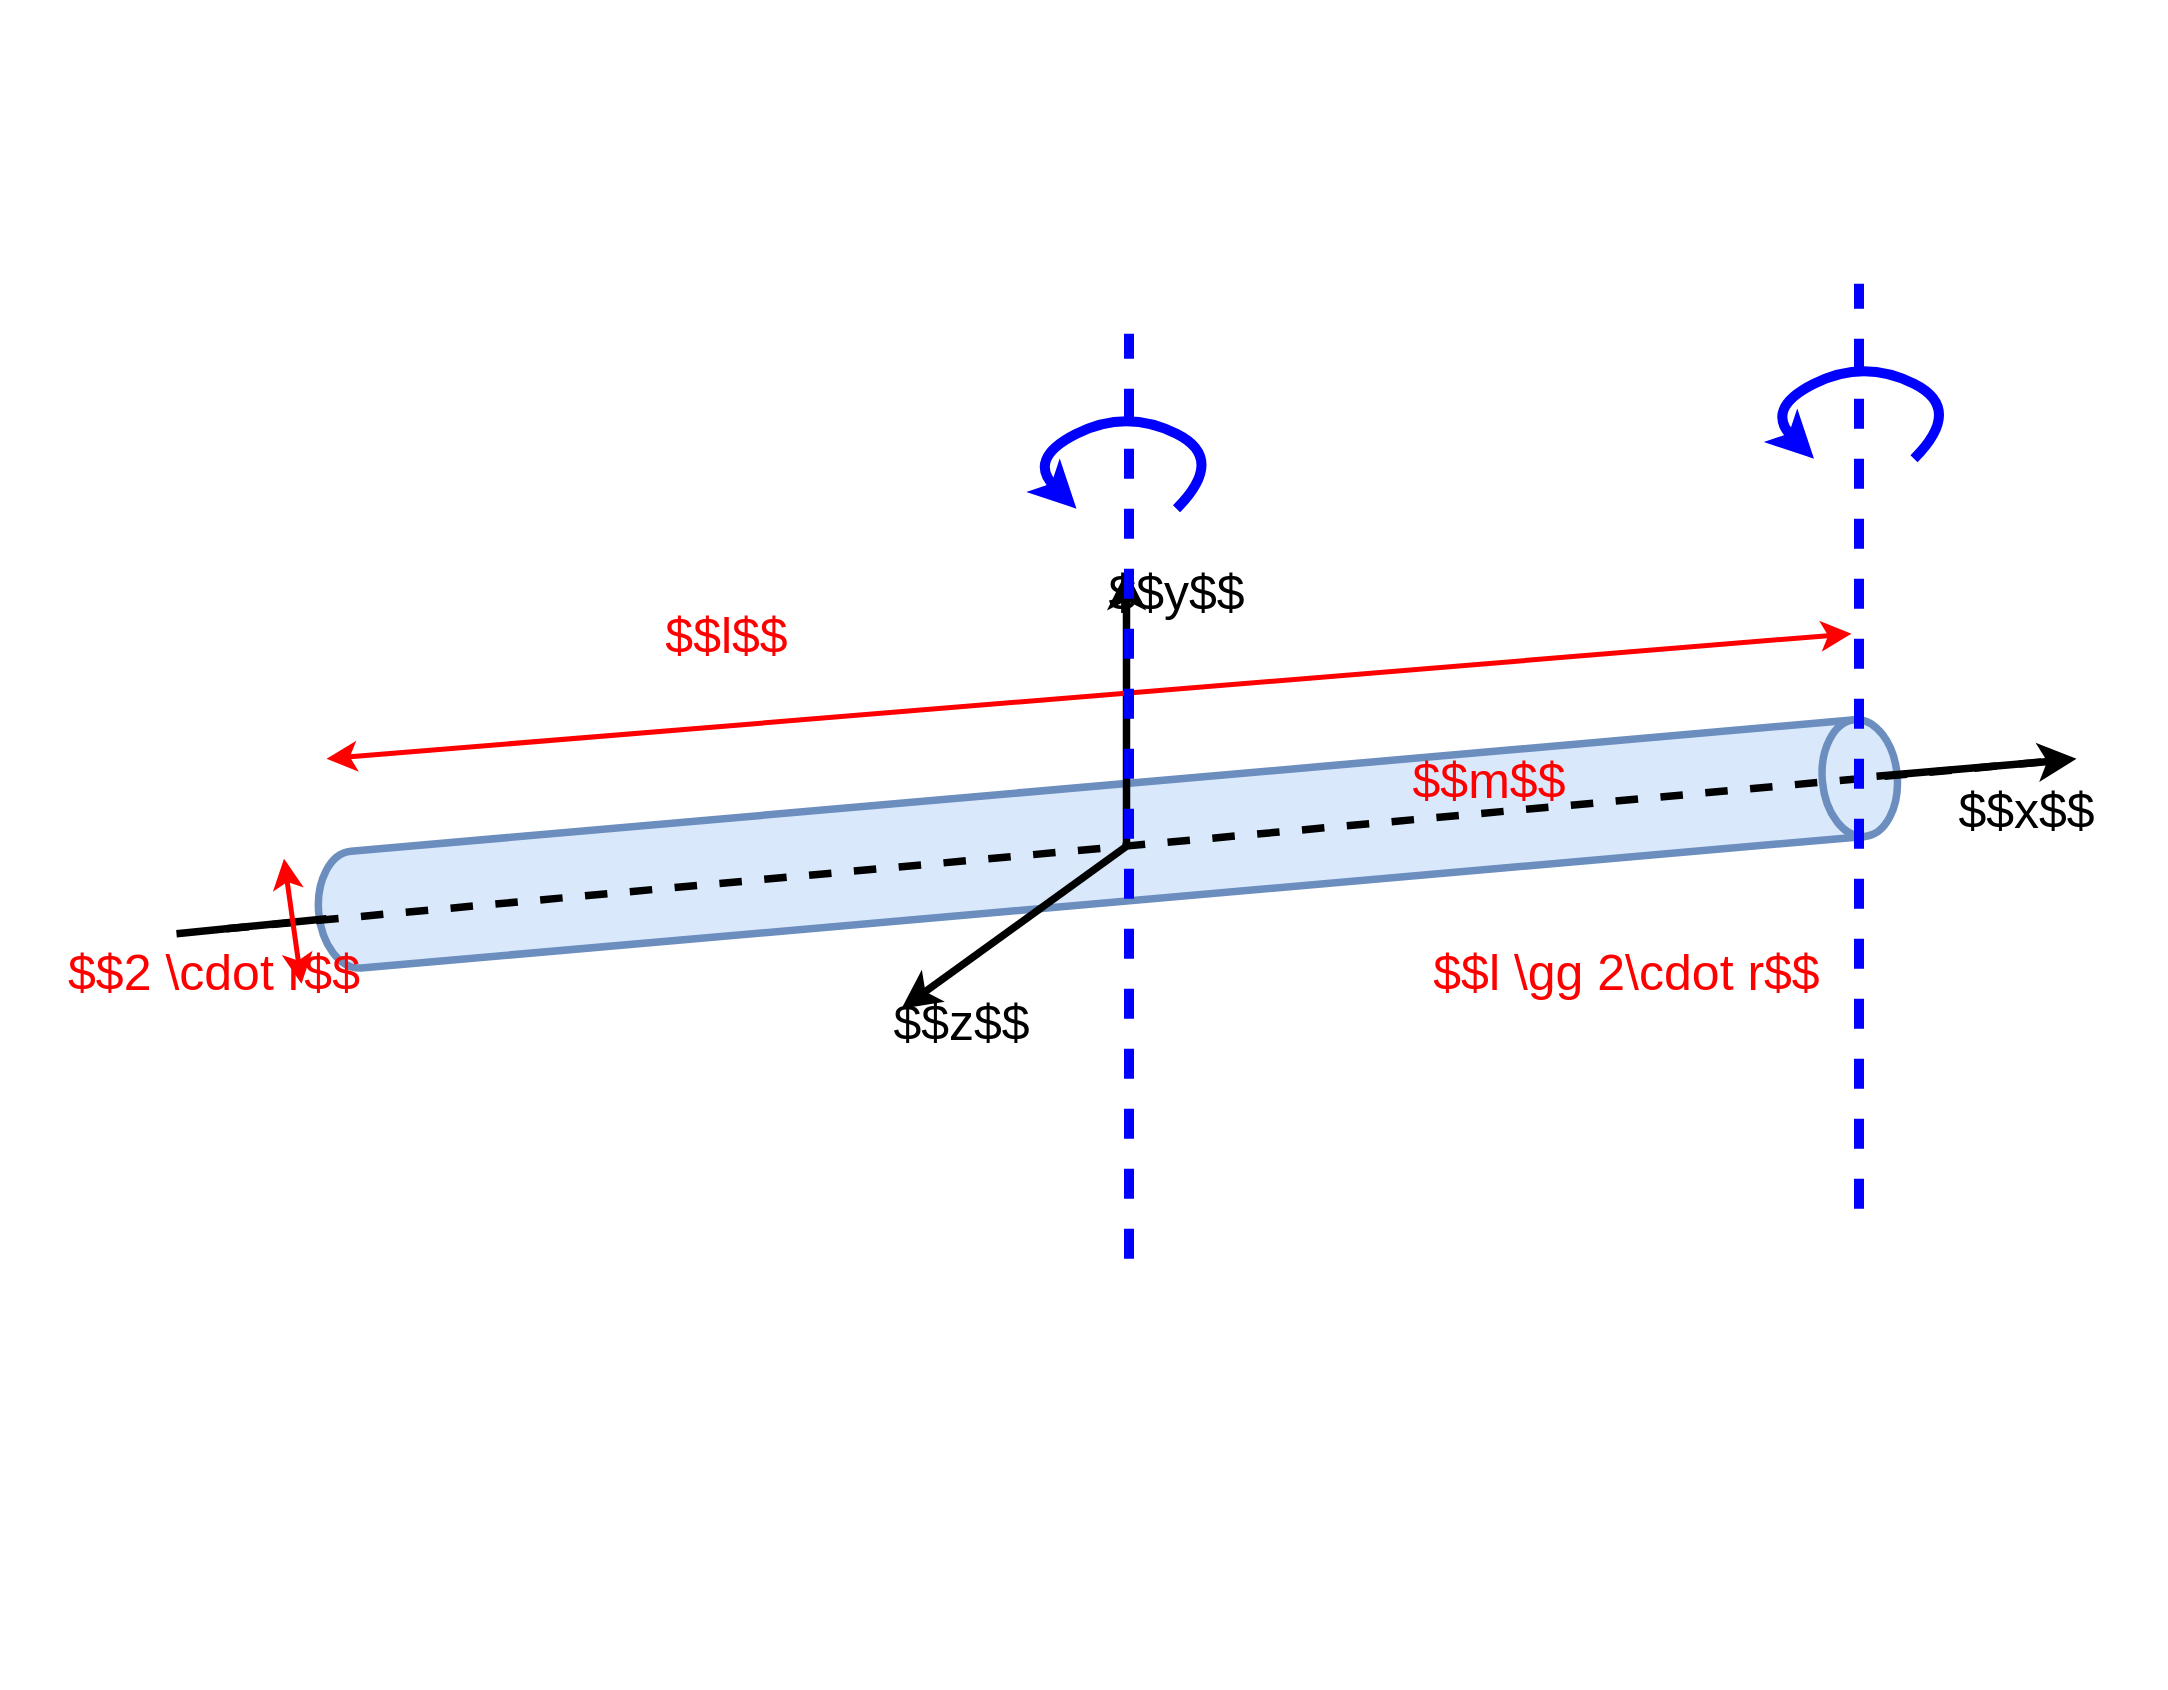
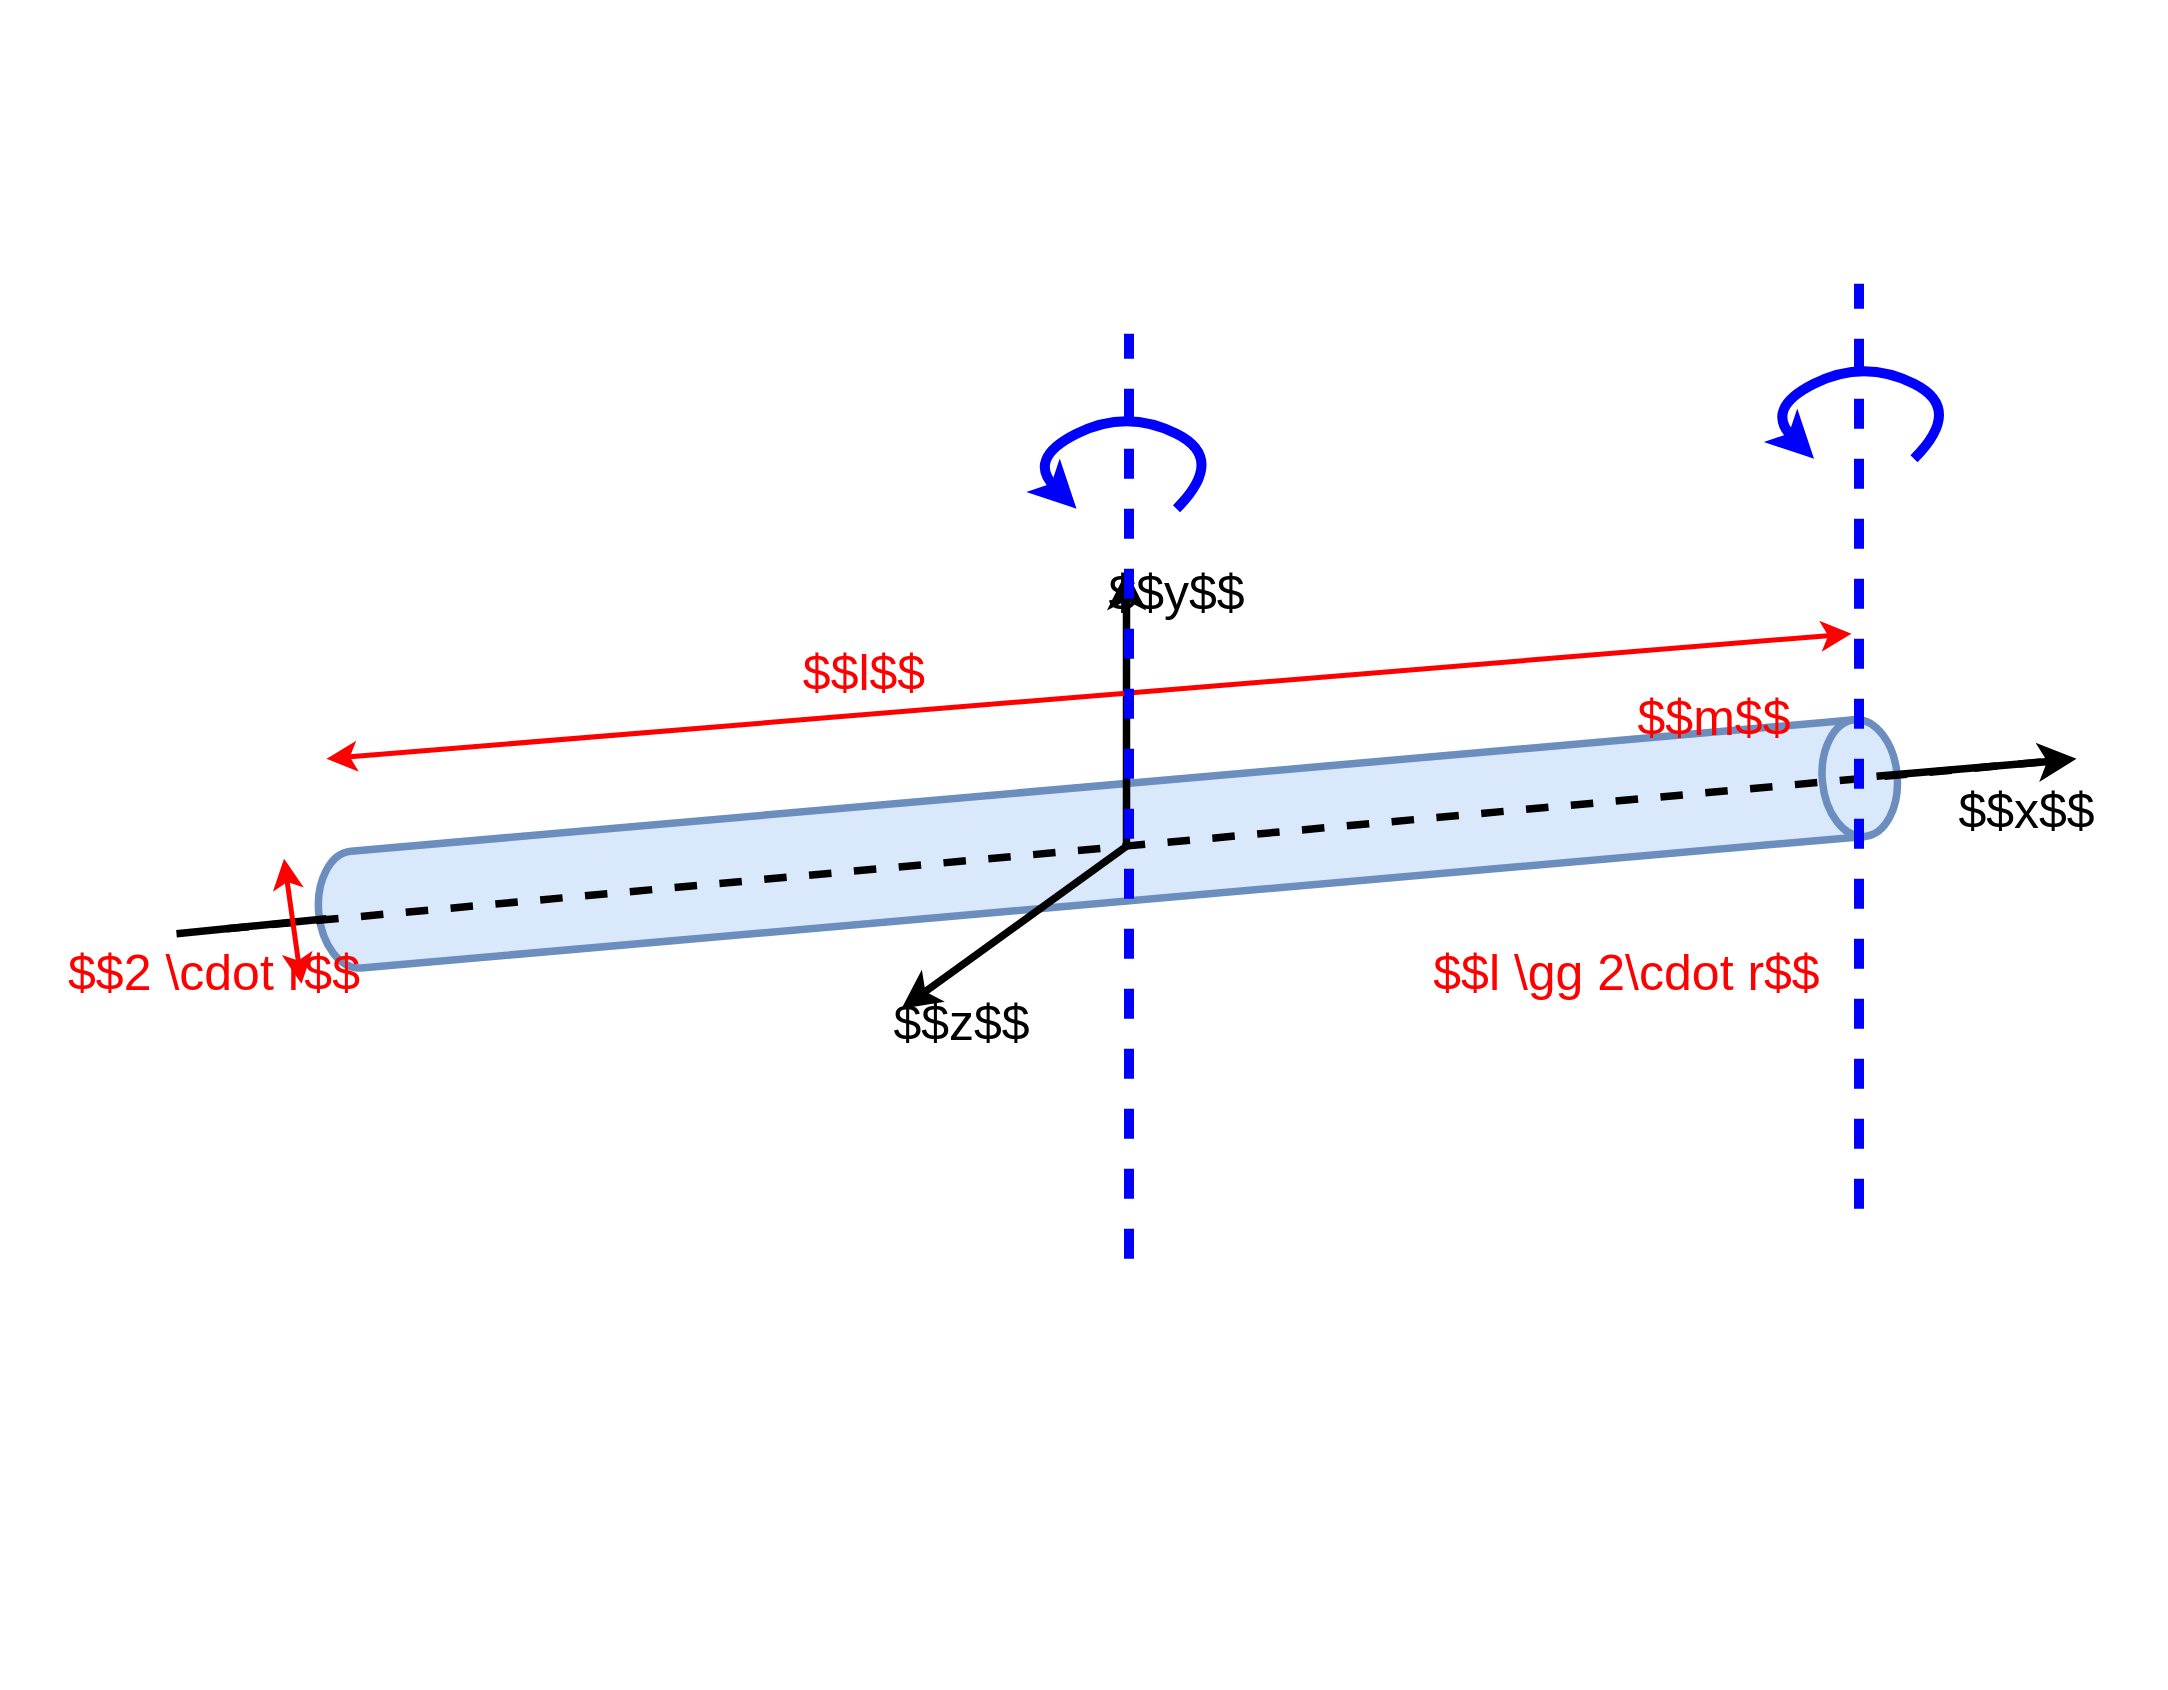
- <mxCell id="12" value="$$l$$" style="text;html=1;resizable=0;autosize=1;align=center;verticalAlign=middle;points=[];fillColor=none;strokeColor=none;rounded=0;fontSize=20;fontColor=#FF0000;" parent="1" vertex="1"><mxGeometry x="260" y="238" width="60" height="30" as="geometry" /></mxCell>
+ <mxCell id="12" value="$$l$$" style="text;html=1;resizable=0;autosize=1;align=center;verticalAlign=middle;points=[];fillColor=none;strokeColor=none;rounded=0;fontSize=20;fontColor=#FF0000;" parent="1" vertex="1"><mxGeometry x="315" y="253" width="60" height="30" as="geometry" /></mxCell>
- <mxCell id="15" value="$$m$$" style="text;html=1;resizable=0;autosize=1;align=center;verticalAlign=middle;points=[];fillColor=none;strokeColor=none;rounded=0;fontSize=20;fontColor=#FF0000;" parent="1" vertex="1"><mxGeometry x="555" y="296" width="80" height="30" as="geometry" /></mxCell>
+ <mxCell id="15" value="$$m$$" style="text;html=1;resizable=0;autosize=1;align=center;verticalAlign=middle;points=[];fillColor=none;strokeColor=none;rounded=0;fontSize=20;fontColor=#FF0000;" parent="1" vertex="1"><mxGeometry x="645" y="271" width="80" height="30" as="geometry" /></mxCell>
